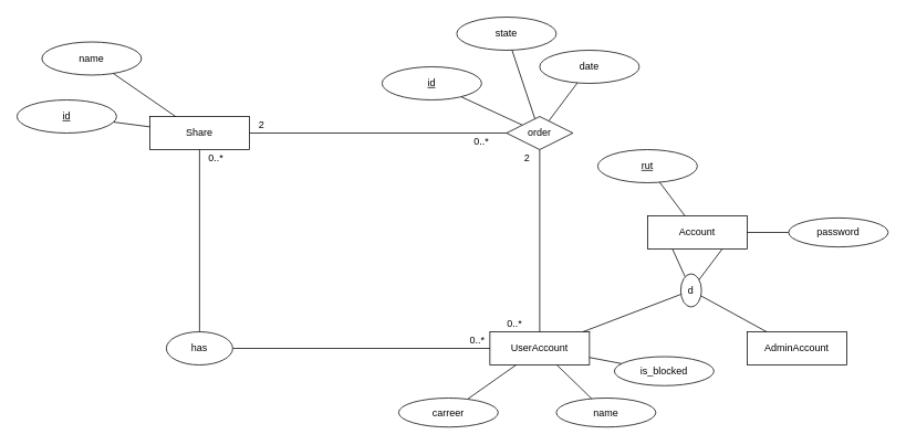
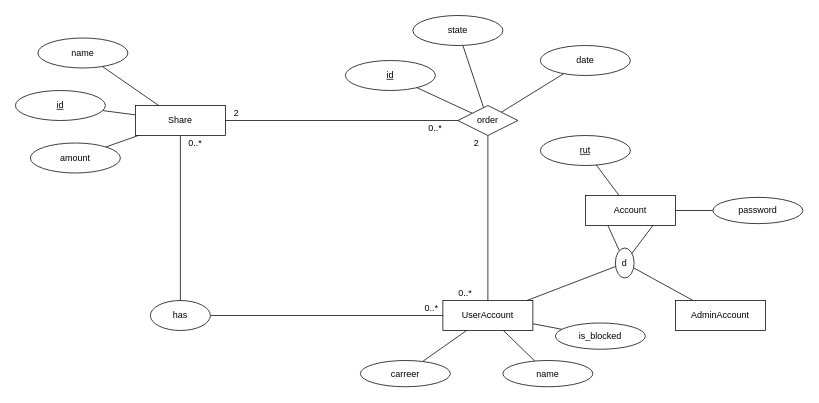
- <mxCell id="26" value="date" style="ellipse;whiteSpace=wrap;html=1;" parent="1" vertex="1"><mxGeometry x="650" y="60" width="120" height="40" as="geometry" /></mxCell>
+ <mxCell id="26" value="date" style="ellipse;whiteSpace=wrap;html=1;" parent="1" vertex="1"><mxGeometry x="720" y="60" width="120" height="40" as="geometry" /></mxCell>
+ <mxCell id="35" style="edgeStyle=none;rounded=0;orthogonalLoop=1;jettySize=auto;html=1;endArrow=none;endFill=0;" parent="1" source="36" target="32" edge="1"><mxGeometry relative="1" as="geometry" /></mxCell>
+ <mxCell id="36" value="amount" style="ellipse;whiteSpace=wrap;html=1;" parent="1" vertex="1"><mxGeometry x="40" y="190" width="120" height="40" as="geometry" /></mxCell>
